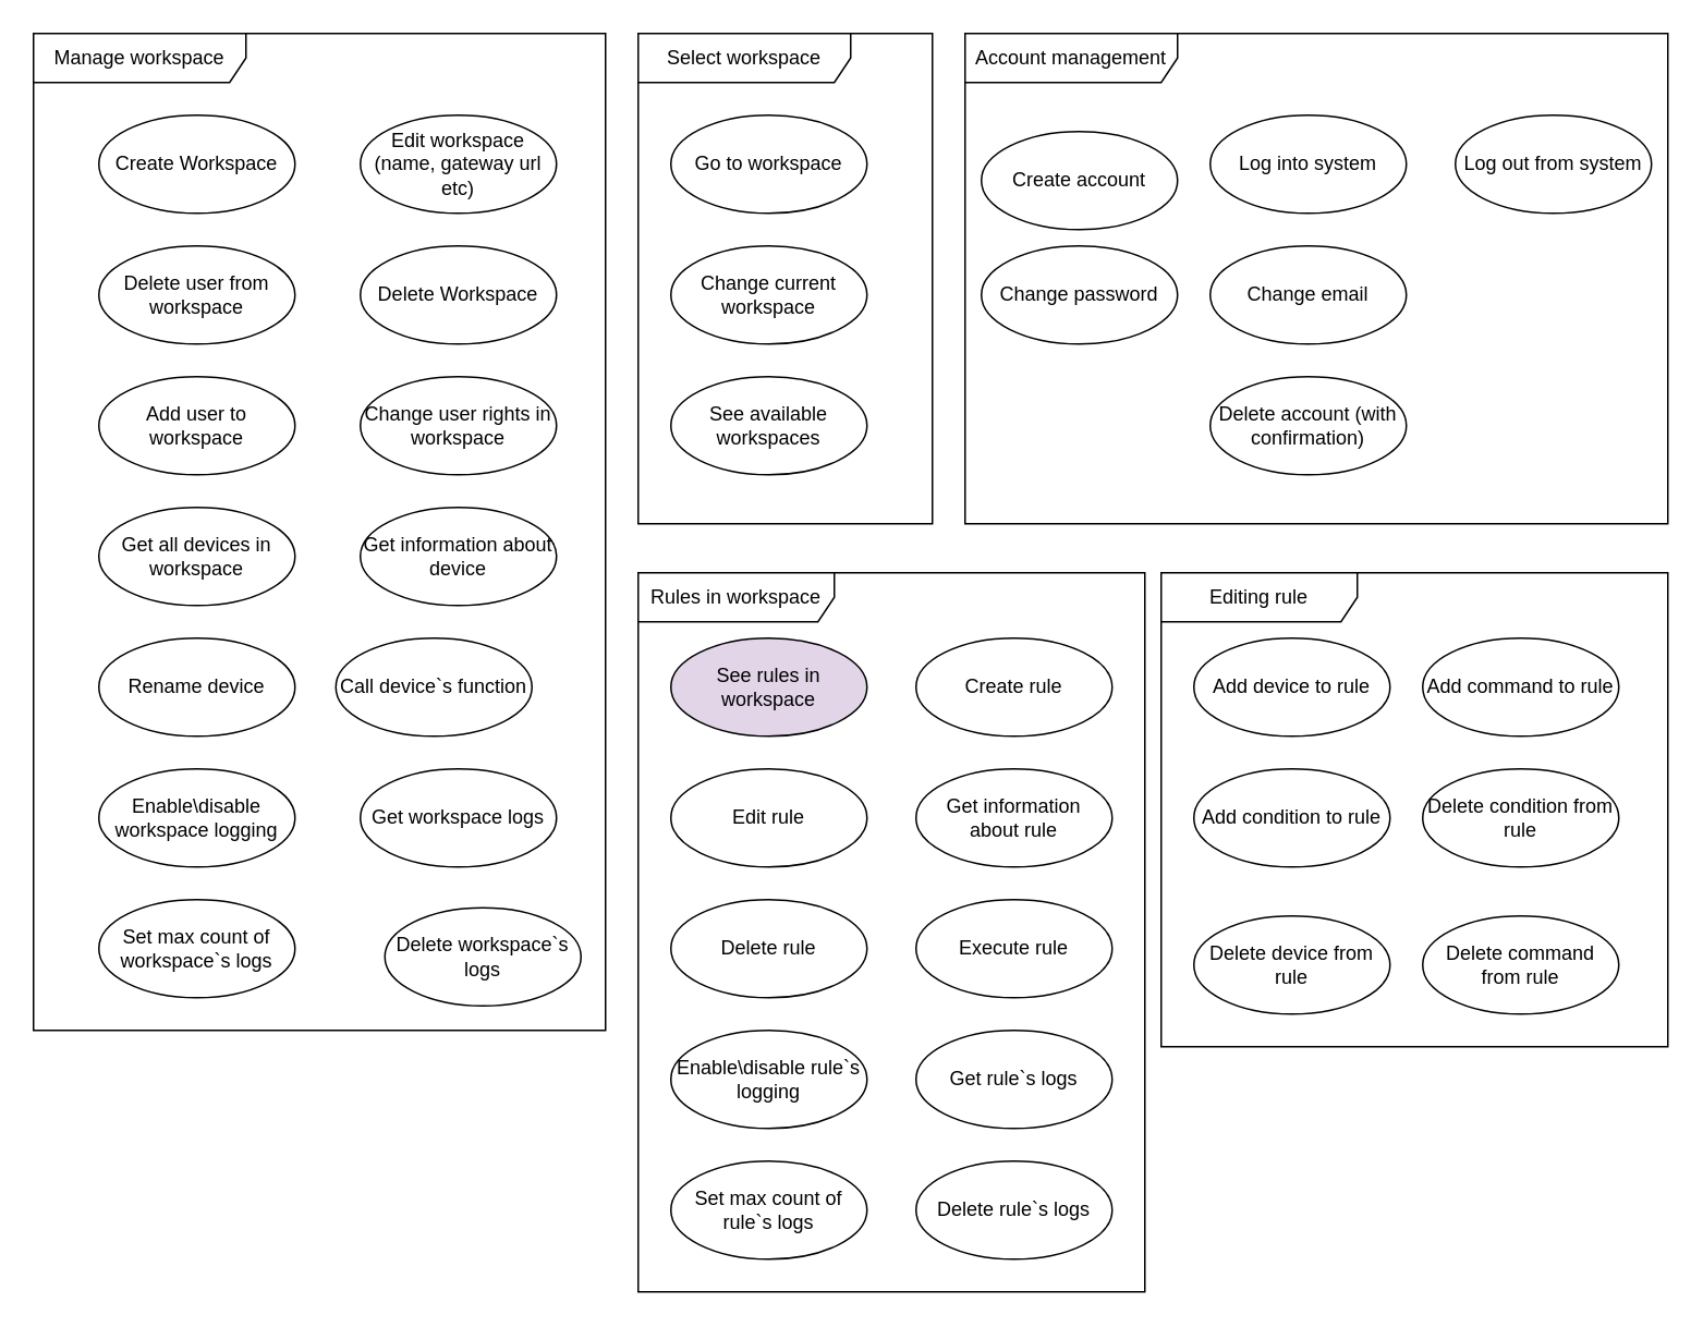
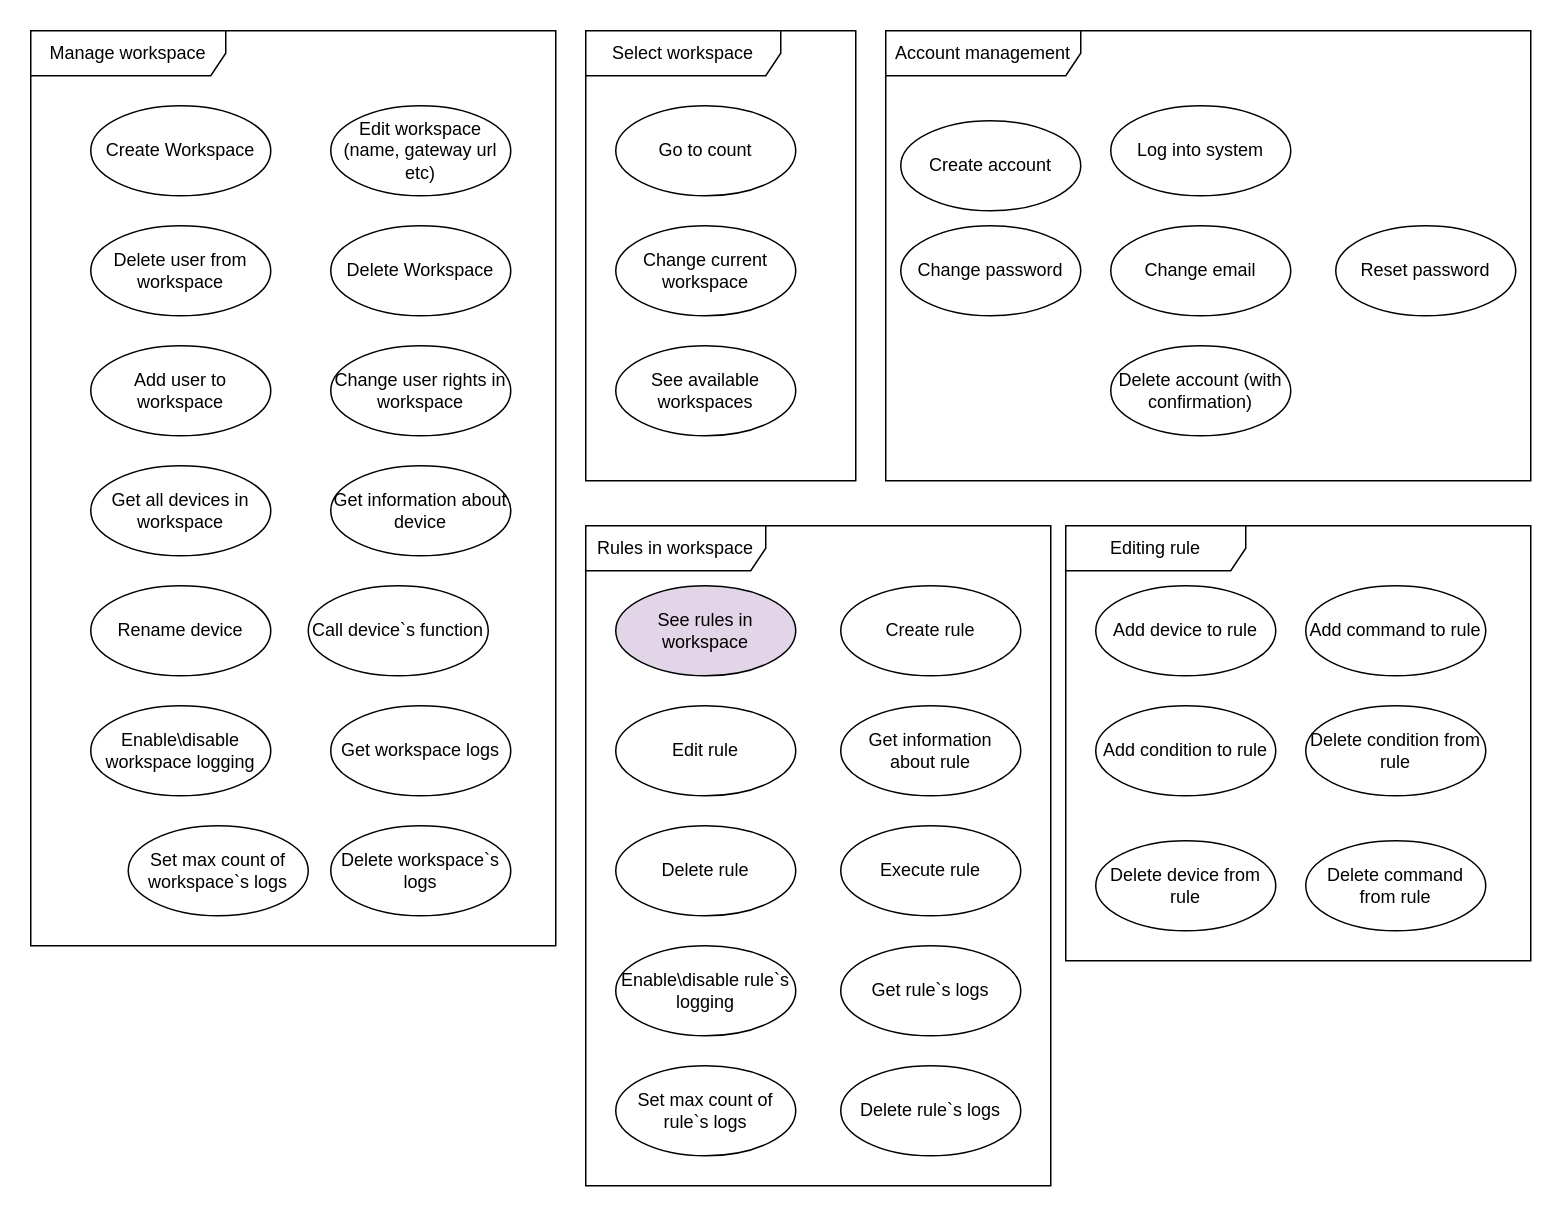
- <mxCell id="20" value="Go to workspace" style="ellipse;whiteSpace=wrap;html=1;" vertex="1" parent="1"><mxGeometry x="410" y="70" width="120" height="60" as="geometry" /></mxCell>
+ <mxCell id="20" value="Go to count" style="ellipse;whiteSpace=wrap;html=1;" vertex="1" parent="1"><mxGeometry x="410" y="70" width="120" height="60" as="geometry" /></mxCell>
- <mxCell id="8" value="Log out from system" style="ellipse;whiteSpace=wrap;html=1;" vertex="1" parent="1"><mxGeometry x="890" y="70" width="120" height="60" as="geometry" /></mxCell>
+ <mxCell id="16" value="Reset password" style="ellipse;whiteSpace=wrap;html=1;" vertex="1" parent="1"><mxGeometry x="890" y="150" width="120" height="60" as="geometry" /></mxCell>
- <mxCell id="39" value="Set max count of workspace`s logs" style="ellipse;whiteSpace=wrap;html=1;" vertex="1" parent="1"><mxGeometry x="60" y="550" width="120" height="60" as="geometry" /></mxCell>
+ <mxCell id="39" value="Set max count of workspace`s logs" style="ellipse;whiteSpace=wrap;html=1;" vertex="1" parent="1"><mxGeometry x="85" y="550" width="120" height="60" as="geometry" /></mxCell>
- <mxCell id="38" value="Delete workspace`s logs" style="ellipse;whiteSpace=wrap;html=1;" vertex="1" parent="1"><mxGeometry x="235" y="555" width="120" height="60" as="geometry" /></mxCell>
+ <mxCell id="38" value="Delete workspace`s logs" style="ellipse;whiteSpace=wrap;html=1;" vertex="1" parent="1"><mxGeometry x="220" y="550" width="120" height="60" as="geometry" /></mxCell>
